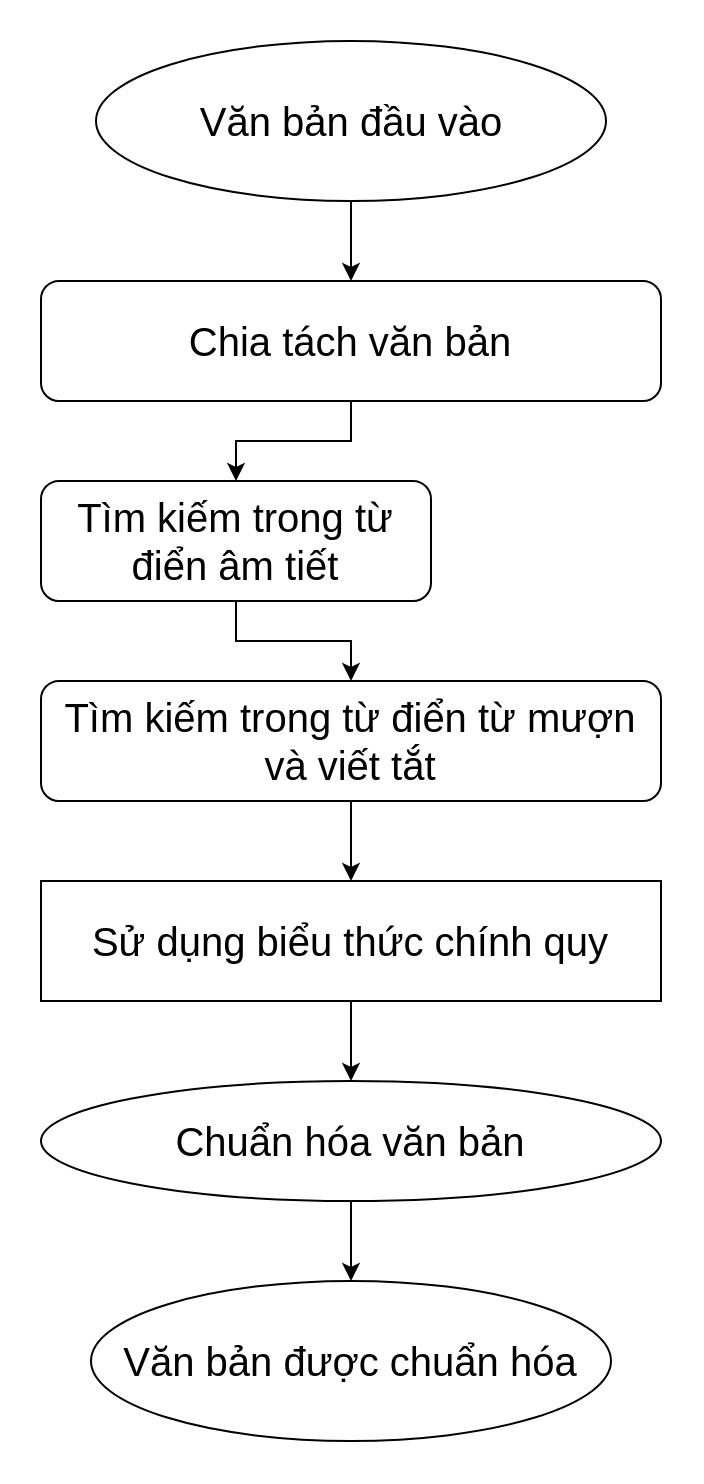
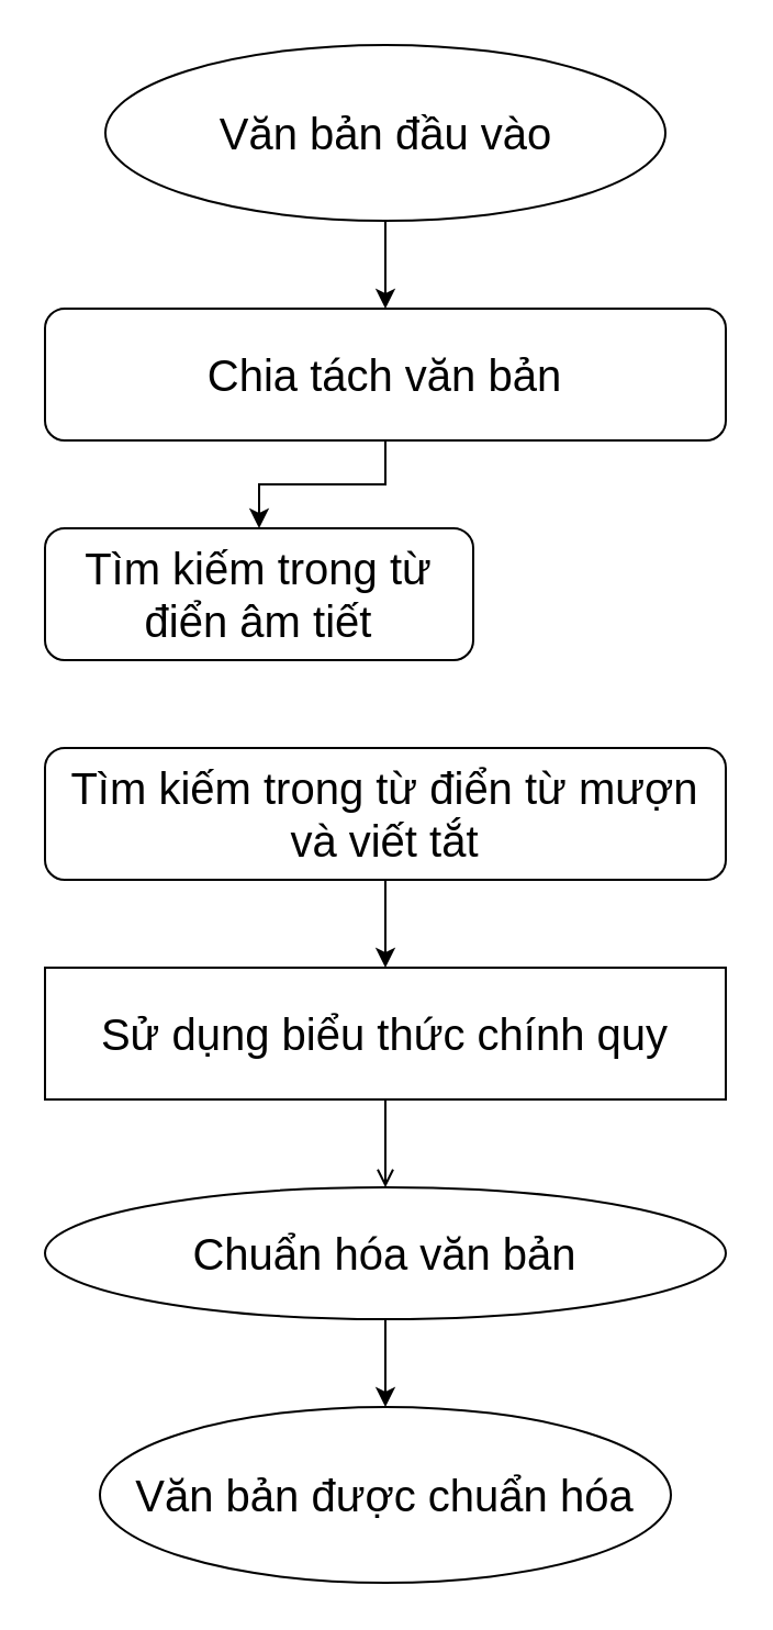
- <mxCell id="6" style="edgeStyle=orthogonalEdgeStyle;rounded=0;orthogonalLoop=1;jettySize=auto;html=1;fontSize=20;" edge="1" parent="1" source="7" target="9"><mxGeometry relative="1" as="geometry" /></mxCell>
- <mxCell id="10" style="edgeStyle=orthogonalEdgeStyle;rounded=0;orthogonalLoop=1;jettySize=auto;html=1;fontSize=20;" edge="1" parent="1" source="11" target="13"><mxGeometry relative="1" as="geometry" /></mxCell>
+ <mxCell id="10" style="edgeStyle=orthogonalEdgeStyle;rounded=0;orthogonalLoop=1;jettySize=auto;html=1;fontSize=20;endArrow=open;" edge="1" parent="1" source="11" target="13"><mxGeometry relative="1" as="geometry" /></mxCell>
